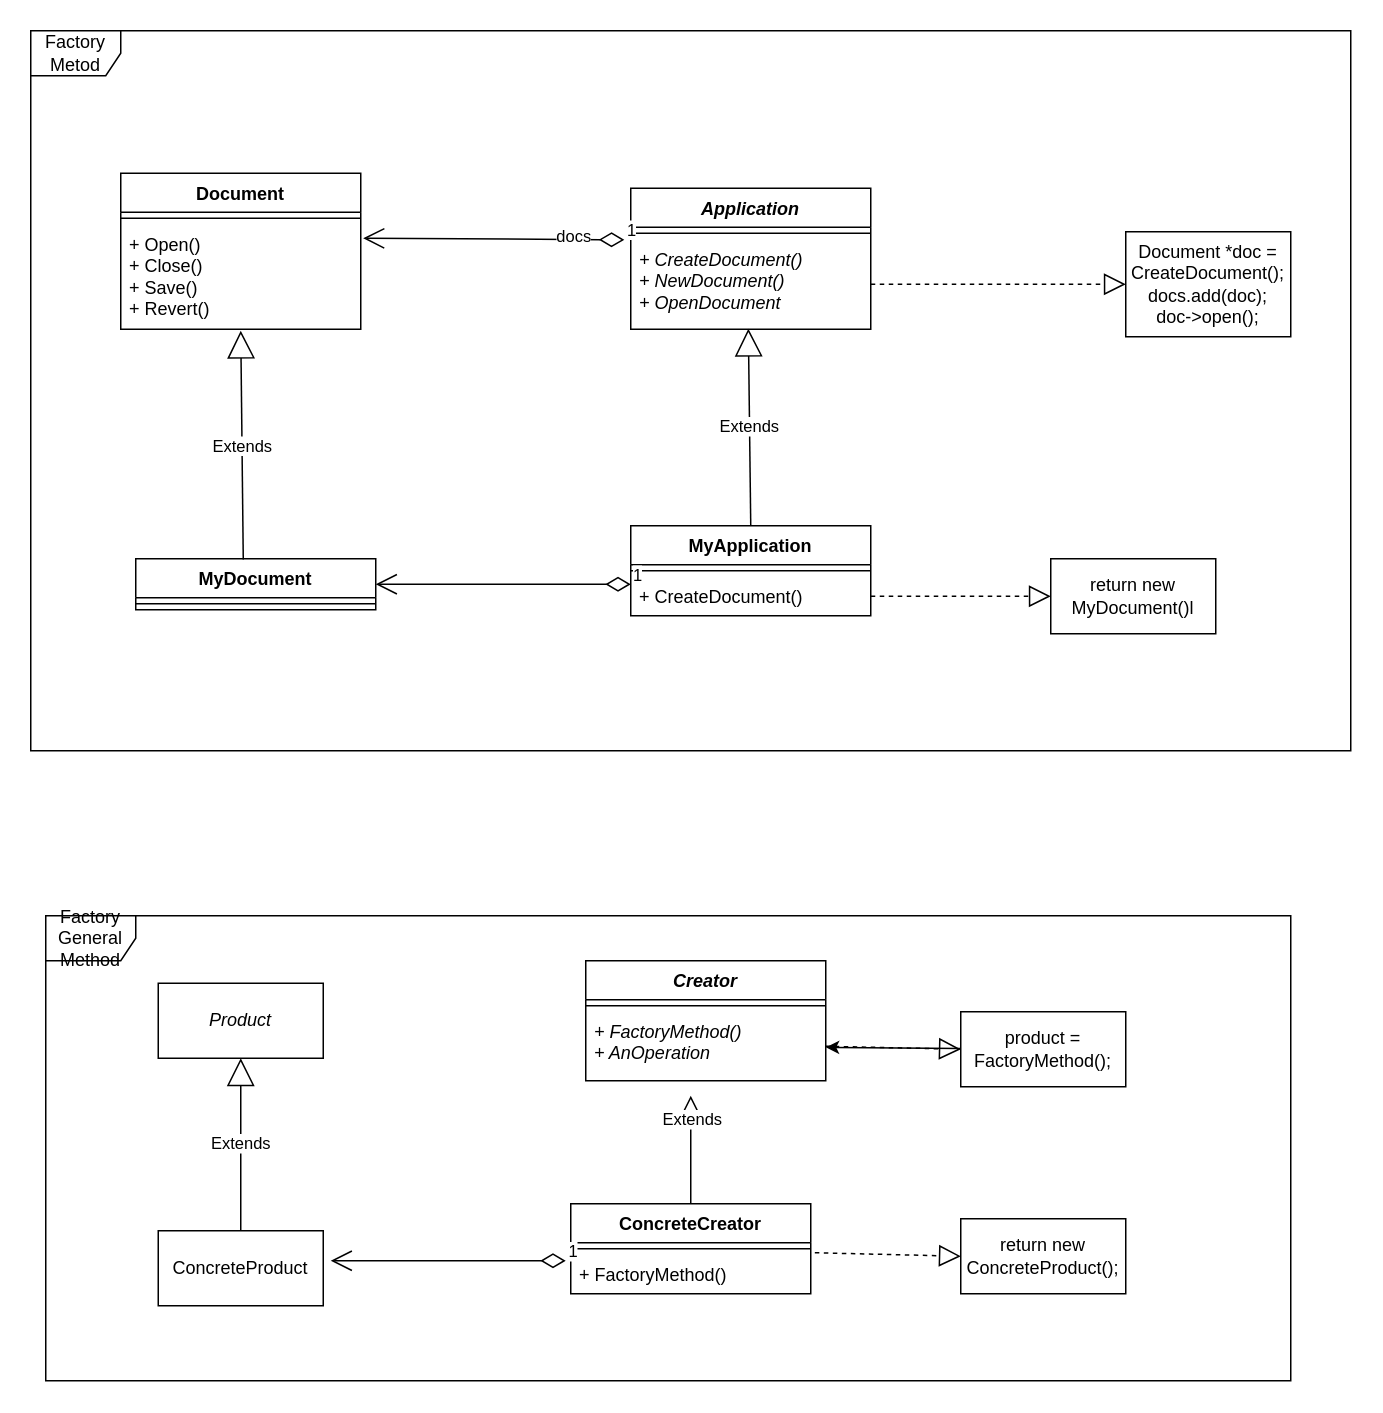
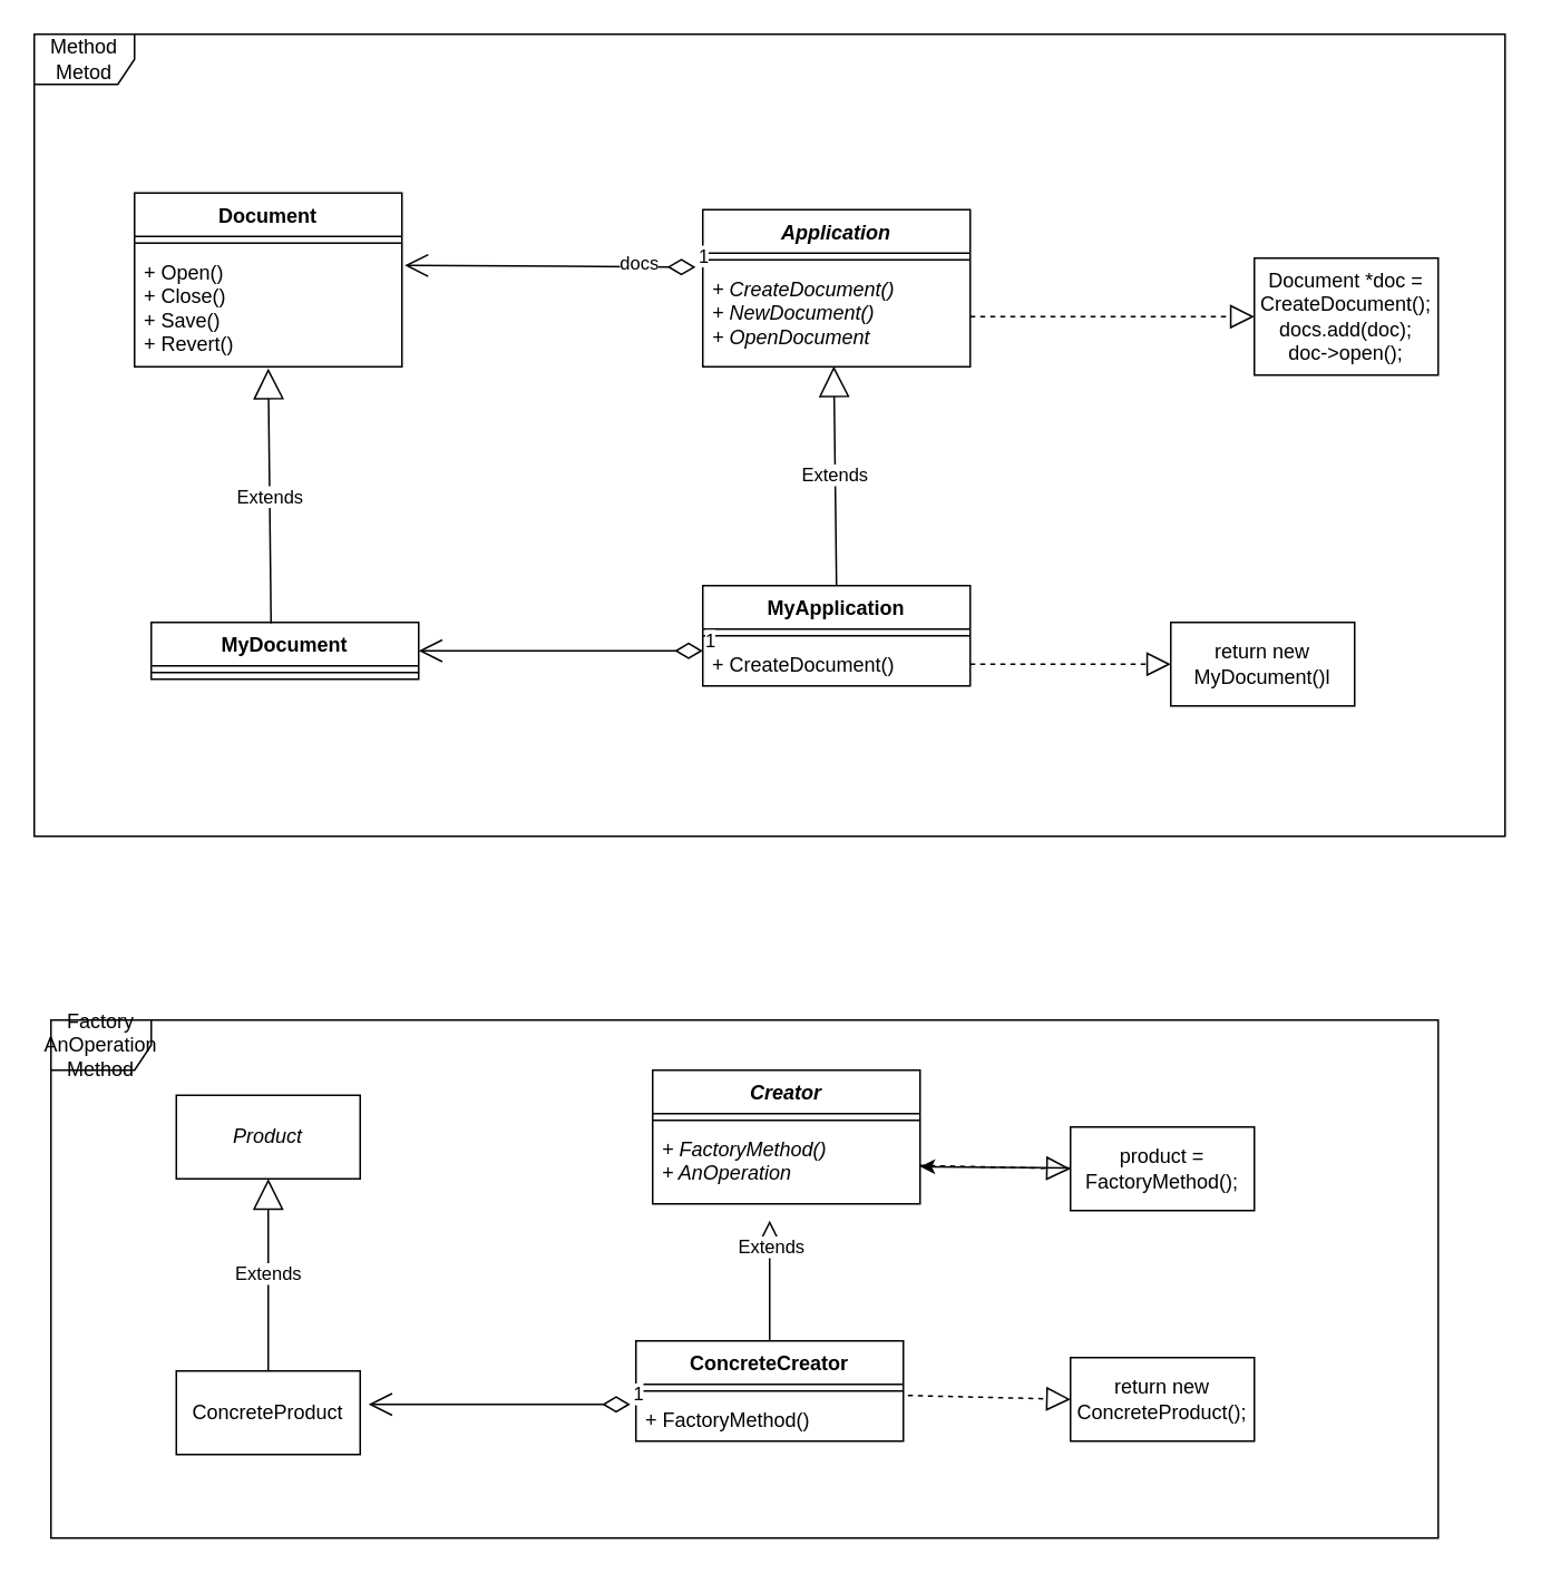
- <mxCell id="23" value="Factory Metod" style="shape=umlFrame;whiteSpace=wrap;html=1;pointerEvents=0;" vertex="1" parent="1"><mxGeometry x="20" y="20" width="880" height="480" as="geometry" /></mxCell>
+ <mxCell id="23" value="Method Metod" style="shape=umlFrame;whiteSpace=wrap;html=1;pointerEvents=0;" vertex="1" parent="1"><mxGeometry x="20" y="20" width="880" height="480" as="geometry" /></mxCell>
- <mxCell id="39" value="Factory General Method" style="shape=umlFrame;whiteSpace=wrap;html=1;pointerEvents=0;" vertex="1" parent="1"><mxGeometry x="30" y="610" width="830" height="310" as="geometry" /></mxCell>
+ <mxCell id="39" value="Factory AnOperation Method" style="shape=umlFrame;whiteSpace=wrap;html=1;pointerEvents=0;" vertex="1" parent="1"><mxGeometry x="30" y="610" width="830" height="310" as="geometry" /></mxCell>
